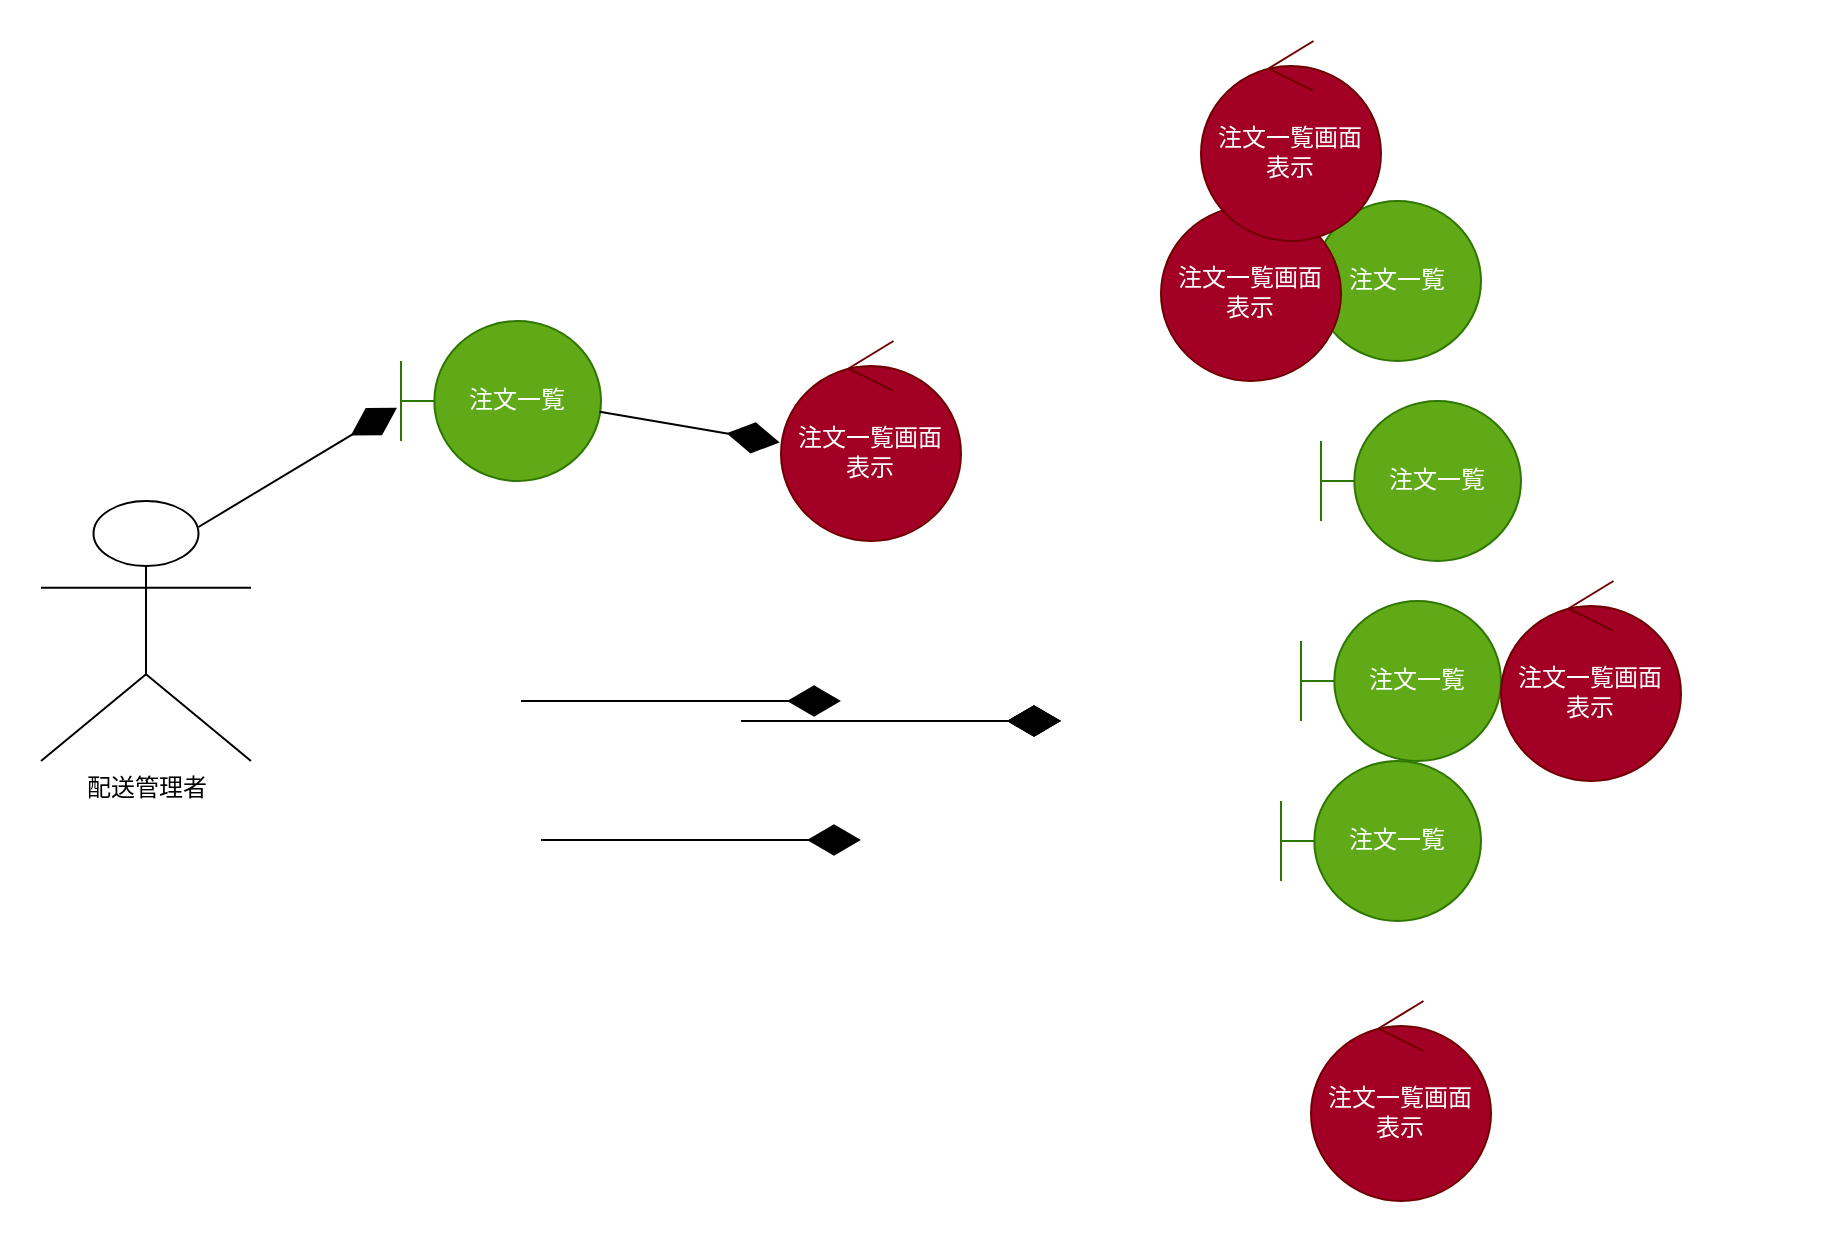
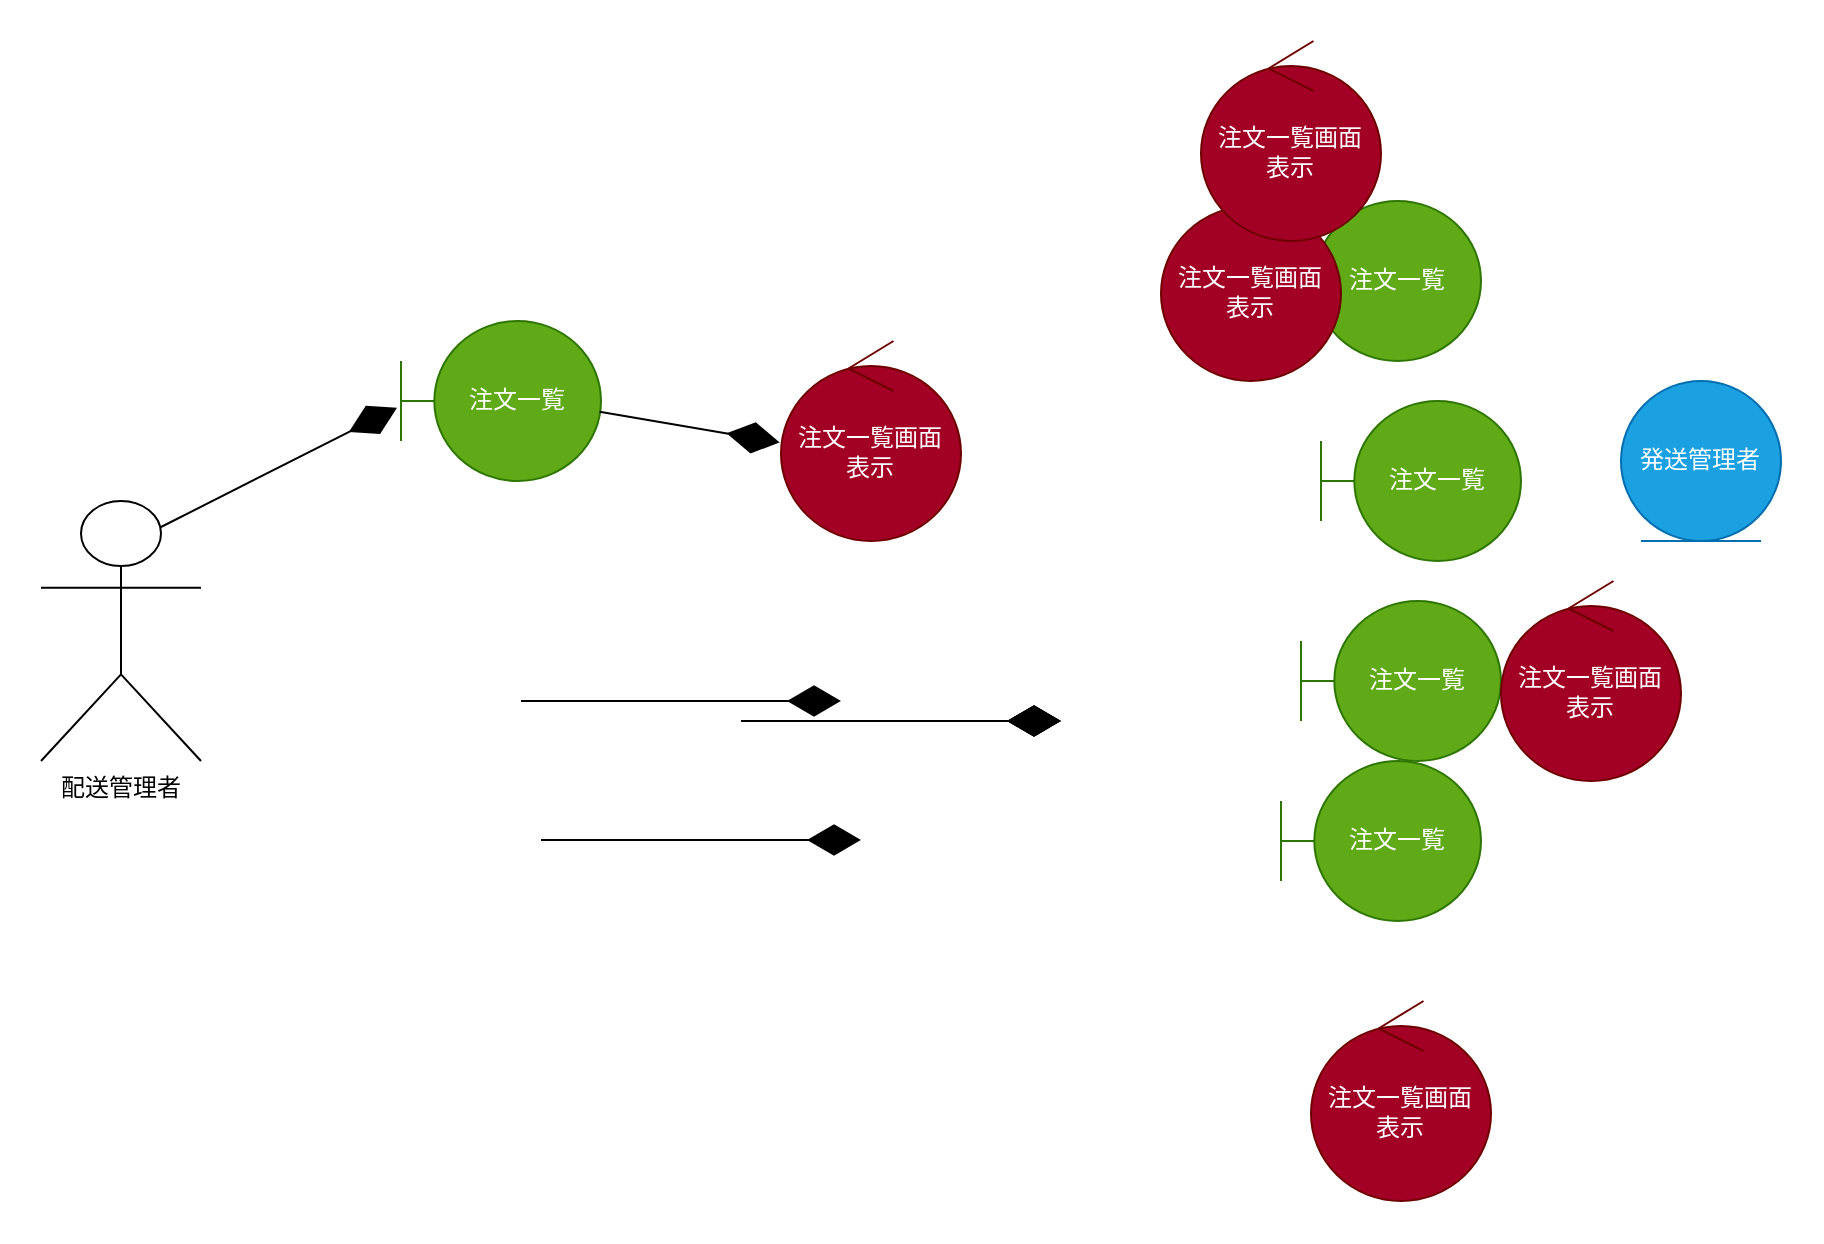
+ <mxCell id="9" value="発送管理者" style="ellipse;shape=umlEntity;whiteSpace=wrap;html=1;fillColor=light-dark(#1BA1E2,#99CCFF);fontColor=#ffffff;strokeColor=#006EAF;" vertex="1" parent="1"><mxGeometry x="810" y="190" width="80" height="80" as="geometry" /></mxCell>
- <mxCell id="2" value="配送管理者" style="shape=umlActor;verticalLabelPosition=bottom;verticalAlign=top;html=1;outlineConnect=0;" vertex="1" parent="1"><mxGeometry x="20" y="250" width="105" height="130" as="geometry" /></mxCell>
+ <mxCell id="2" value="配送管理者" style="shape=umlActor;verticalLabelPosition=bottom;verticalAlign=top;html=1;outlineConnect=0;" vertex="1" parent="1"><mxGeometry x="20" y="250" width="80" height="130" as="geometry" /></mxCell>
